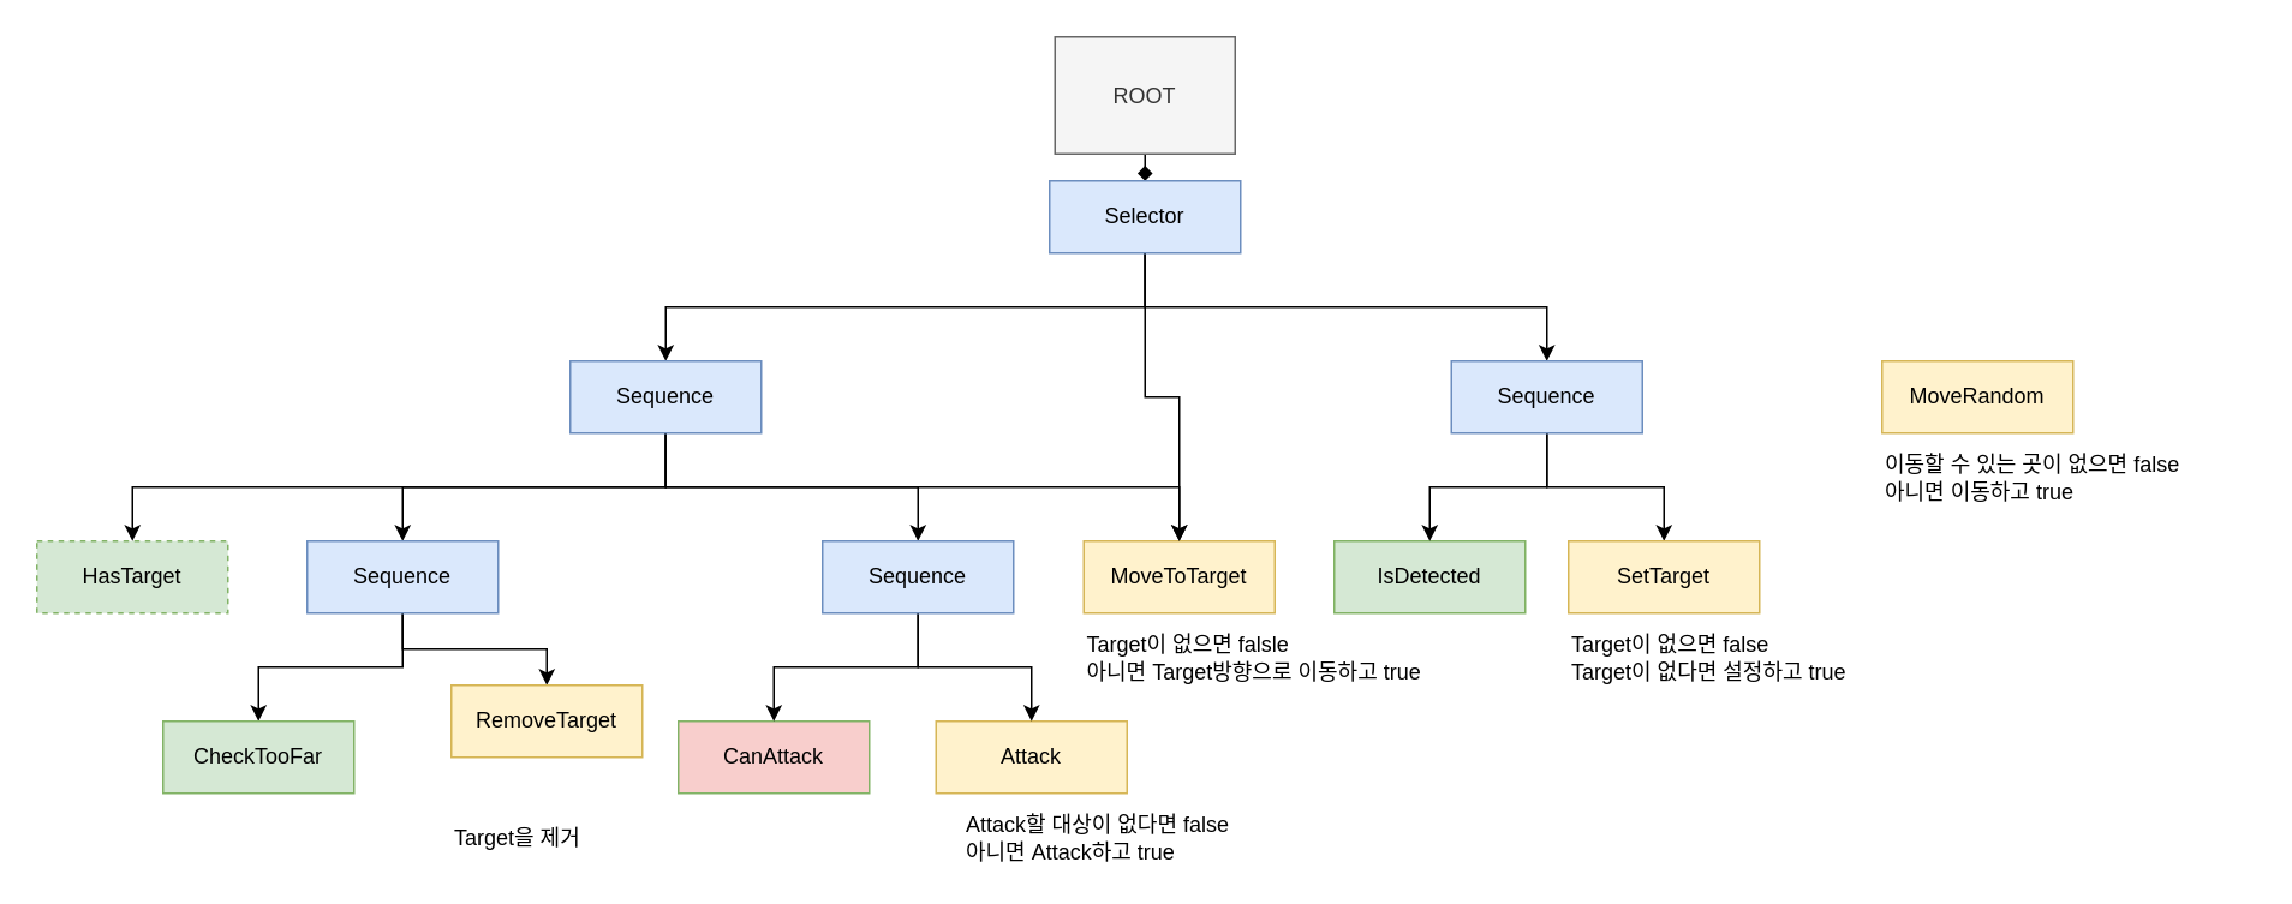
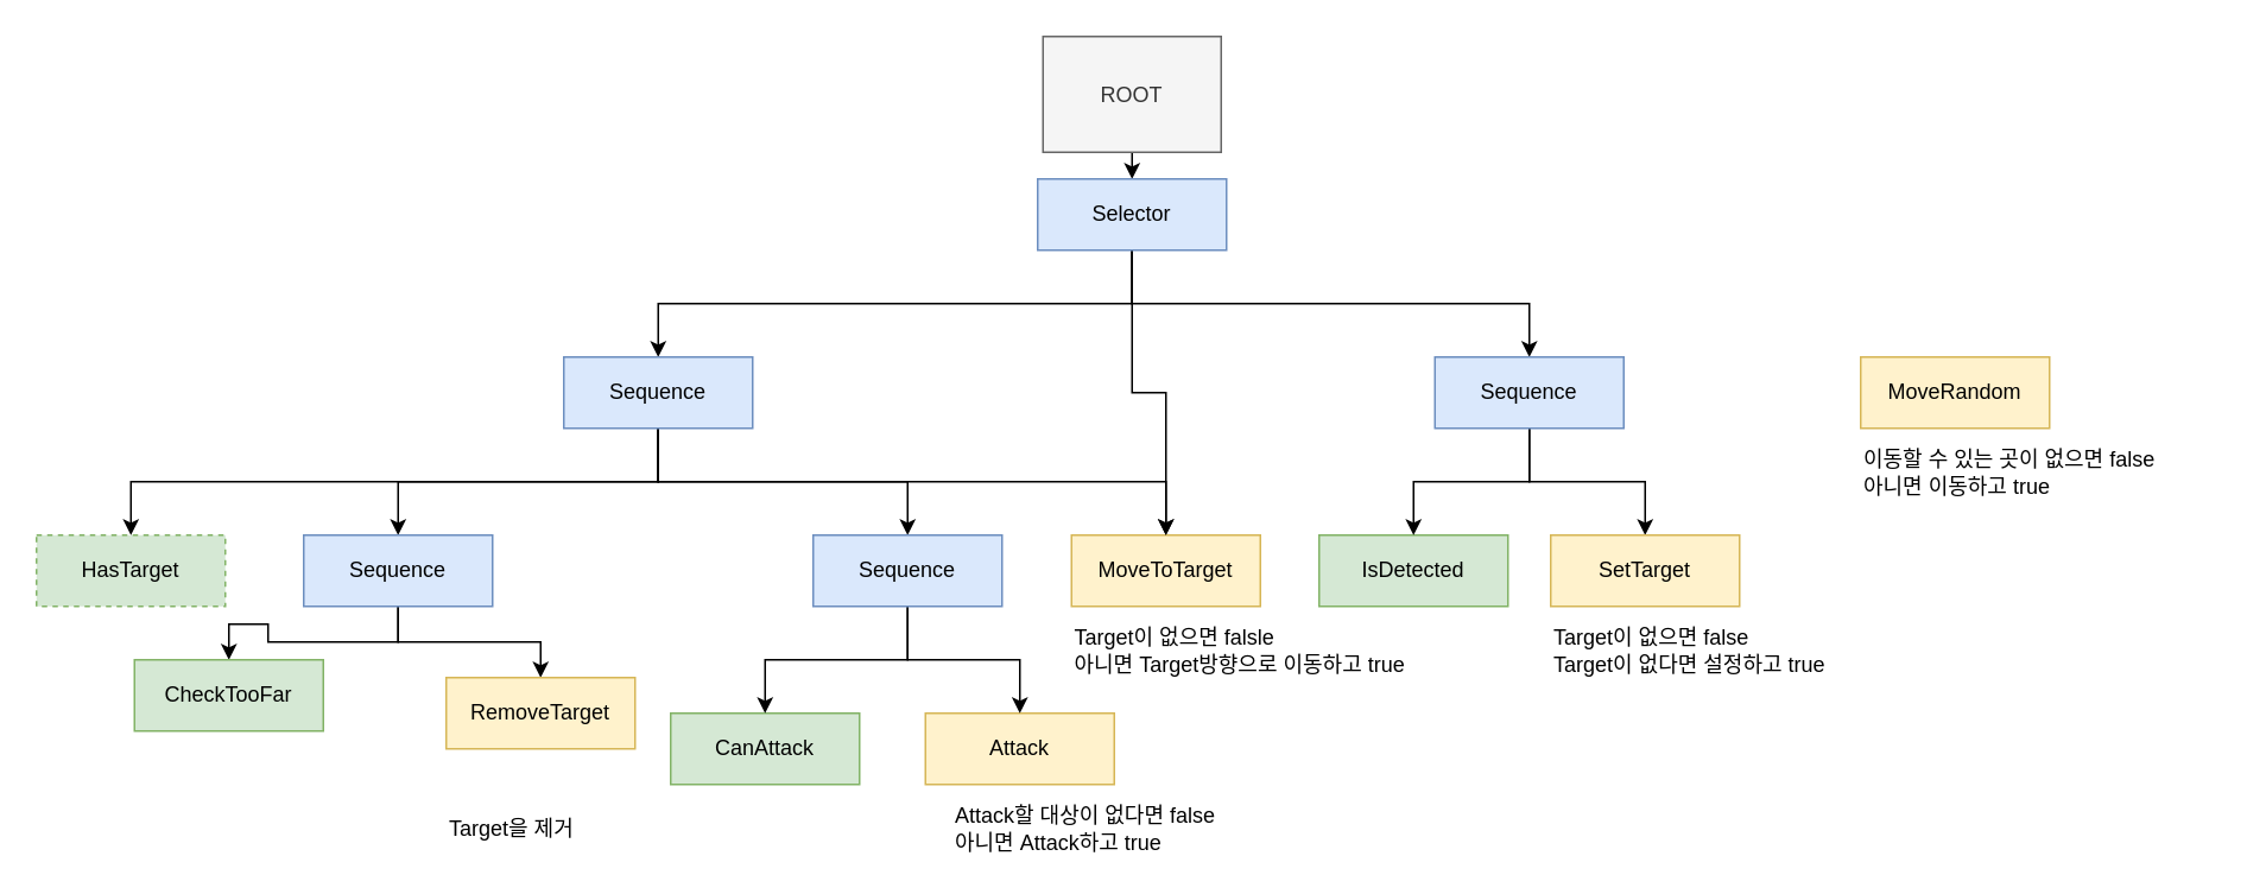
- <mxCell id="2" style="edgeStyle=orthogonalEdgeStyle;rounded=0;orthogonalLoop=1;jettySize=auto;html=1;exitX=0.5;exitY=1;exitDx=0;exitDy=0;entryX=0.5;entryY=0;entryDx=0;entryDy=0;endArrow=diamond;" edge="1" parent="1" source="3" target="13"><mxGeometry relative="1" as="geometry" /></mxCell>
+ <mxCell id="2" style="edgeStyle=orthogonalEdgeStyle;rounded=0;orthogonalLoop=1;jettySize=auto;html=1;exitX=0.5;exitY=1;exitDx=0;exitDy=0;entryX=0.5;entryY=0;entryDx=0;entryDy=0;" edge="1" parent="1" source="3" target="13"><mxGeometry relative="1" as="geometry" /></mxCell>
- <mxCell id="33" value="CheckTooFar" style="rounded=0;whiteSpace=wrap;html=1;fillColor=#d5e8d4;strokeColor=#82b366;" vertex="1" parent="1"><mxGeometry x="90" y="400" width="106" height="40" as="geometry" /></mxCell>
+ <mxCell id="33" value="CheckTooFar" style="rounded=0;whiteSpace=wrap;html=1;fillColor=#d5e8d4;strokeColor=#82b366;" vertex="1" parent="1"><mxGeometry x="75" y="370" width="106" height="40" as="geometry" /></mxCell>
- <mxCell id="7" value="CanAttack" style="rounded=0;whiteSpace=wrap;html=1;fillColor=#f8cecc;strokeColor=#82b366;" vertex="1" parent="1"><mxGeometry x="376" y="400" width="106" height="40" as="geometry" /></mxCell>
+ <mxCell id="7" value="CanAttack" style="rounded=0;whiteSpace=wrap;html=1;fillColor=#d5e8d4;strokeColor=#82b366;" vertex="1" parent="1"><mxGeometry x="376" y="400" width="106" height="40" as="geometry" /></mxCell>
